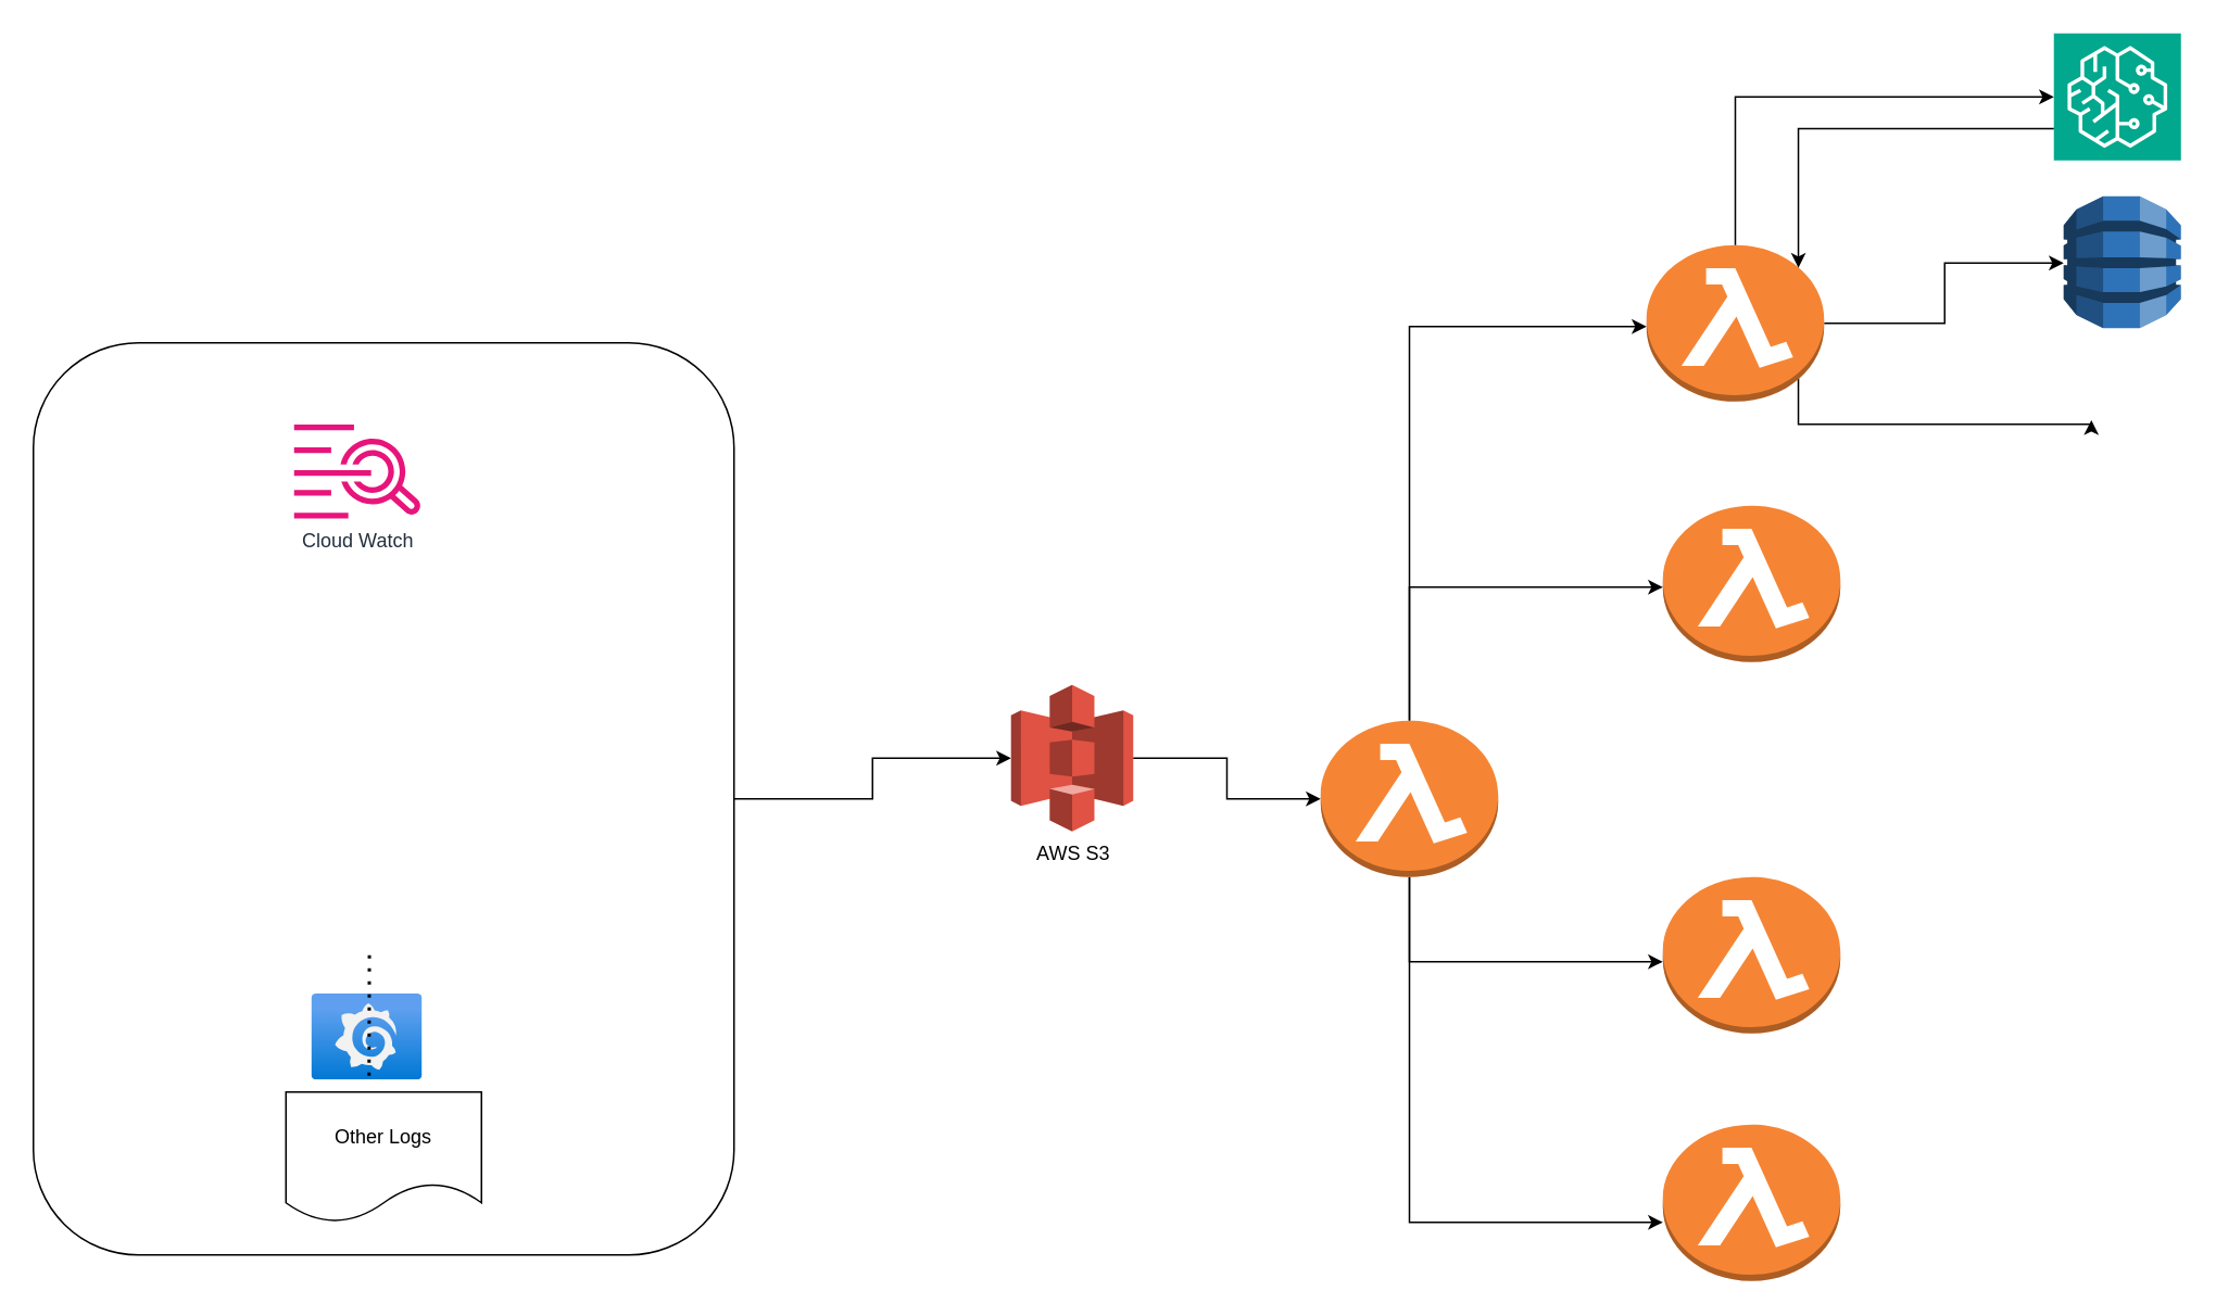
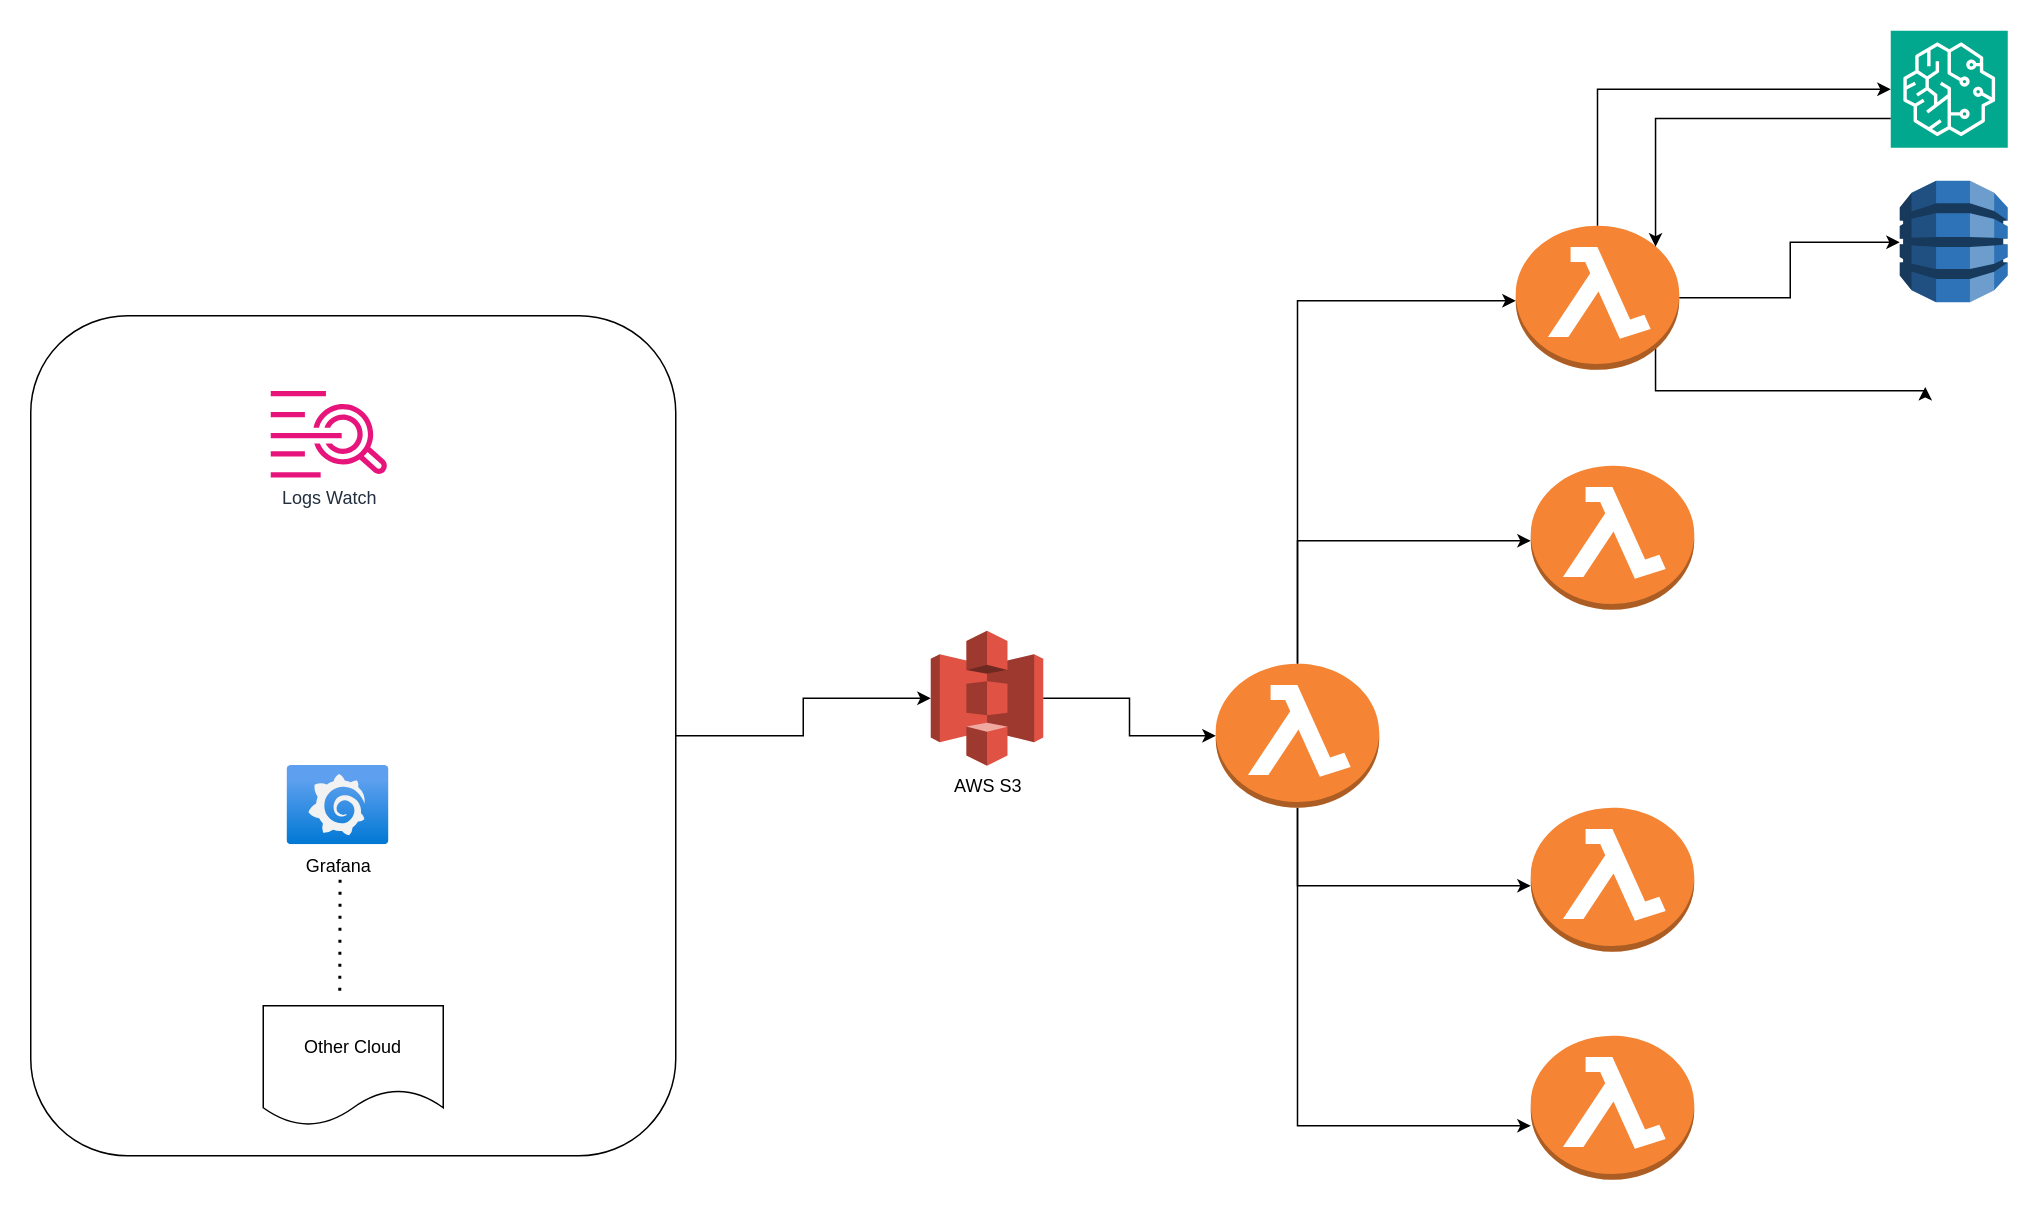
- <mxCell id="4" value="Cloud Watch" style="sketch=0;outlineConnect=0;fontColor=#232F3E;gradientColor=none;fillColor=#E7157B;strokeColor=none;dashed=0;verticalLabelPosition=bottom;verticalAlign=top;align=center;html=1;fontSize=12;fontStyle=0;aspect=fixed;pointerEvents=1;shape=mxgraph.aws4.cloudwatch_logs;" vertex="1" parent="1"><mxGeometry x="180" y="260" width="78" height="58" as="geometry" /></mxCell>
+ <mxCell id="4" value="Logs Watch" style="sketch=0;outlineConnect=0;fontColor=#232F3E;gradientColor=none;fillColor=#E7157B;strokeColor=none;dashed=0;verticalLabelPosition=bottom;verticalAlign=top;align=center;html=1;fontSize=12;fontStyle=0;aspect=fixed;pointerEvents=1;shape=mxgraph.aws4.cloudwatch_logs;" vertex="1" parent="1"><mxGeometry x="180" y="260" width="78" height="58" as="geometry" /></mxCell>
- <mxCell id="5" value="Grafana" style="image;aspect=fixed;html=1;points=[];align=center;fontSize=12;image=img/lib/azure2/other/Grafana.svg;" vertex="1" parent="1"><mxGeometry x="191" y="610" width="68" height="52.8" as="geometry" /></mxCell>
+ <mxCell id="5" value="Grafana" style="image;aspect=fixed;html=1;points=[];align=center;fontSize=12;image=img/lib/azure2/other/Grafana.svg;" vertex="1" parent="1"><mxGeometry x="191" y="510" width="68" height="52.8" as="geometry" /></mxCell>
- <mxCell id="7" value="Other Logs" style="shape=document;whiteSpace=wrap;html=1;boundedLbl=1;" vertex="1" parent="1"><mxGeometry x="175" y="670" width="120" height="80" as="geometry" /></mxCell>
+ <mxCell id="7" value="Other Cloud" style="shape=document;whiteSpace=wrap;html=1;boundedLbl=1;" vertex="1" parent="1"><mxGeometry x="175" y="670" width="120" height="80" as="geometry" /></mxCell>
